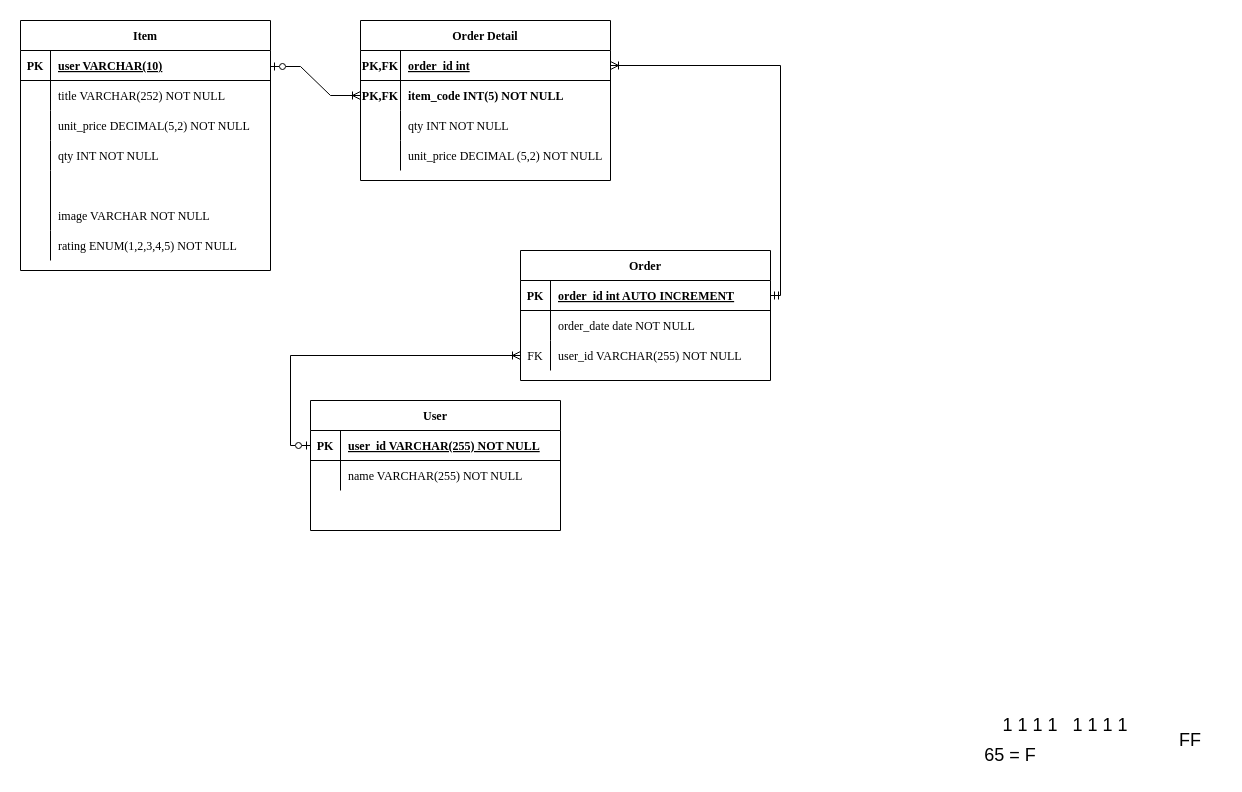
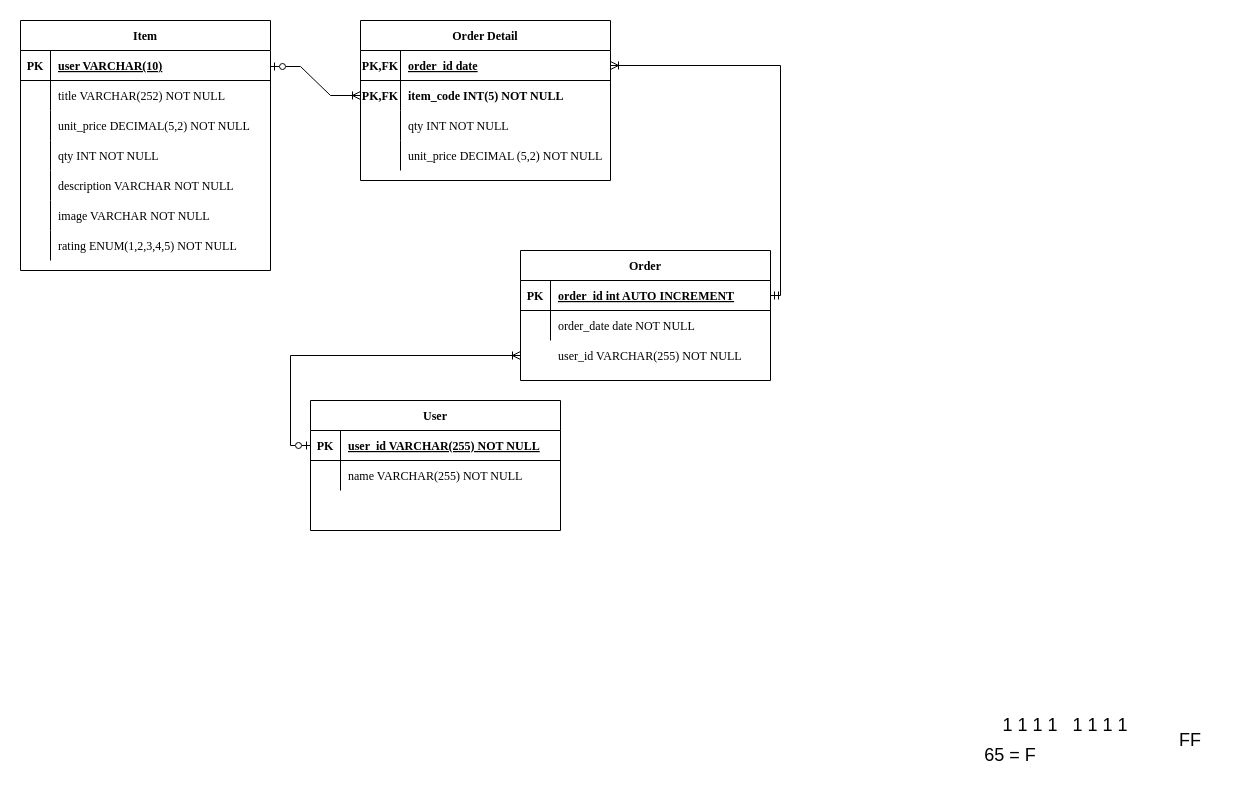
- <mxCell id="37" value="order_id int" style="shape=partialRectangle;overflow=hidden;connectable=0;fillColor=none;top=0;left=0;bottom=0;right=0;align=left;spacingLeft=6;fontStyle=5;fontFamily=Ubuntu;" parent="35" vertex="1"><mxGeometry x="40" width="210" height="30" as="geometry"><mxRectangle width="210" height="30" as="alternateBounds" /></mxGeometry></mxCell>
+ <mxCell id="37" value="order_id date" style="shape=partialRectangle;overflow=hidden;connectable=0;fillColor=none;top=0;left=0;bottom=0;right=0;align=left;spacingLeft=6;fontStyle=5;fontFamily=Ubuntu;" parent="35" vertex="1"><mxGeometry x="40" width="210" height="30" as="geometry"><mxRectangle width="210" height="30" as="alternateBounds" /></mxGeometry></mxCell>
+ <mxCell id="27" value="description VARCHAR NOT NULL" style="shape=partialRectangle;overflow=hidden;connectable=0;fillColor=none;top=0;left=0;bottom=0;right=0;align=left;spacingLeft=6;fontColor=default;strokeColor=default;fontFamily=Ubuntu;" parent="25" vertex="1"><mxGeometry x="30" width="220" height="30" as="geometry"><mxRectangle width="220" height="30" as="alternateBounds" /></mxGeometry></mxCell>
- <mxCell id="10" value="FK" style="shape=partialRectangle;overflow=hidden;connectable=0;fillColor=none;top=0;left=0;bottom=0;right=0;fontFamily=Ubuntu;" parent="9" vertex="1"><mxGeometry width="30" height="30" as="geometry"><mxRectangle width="30" height="30" as="alternateBounds" /></mxGeometry></mxCell>
